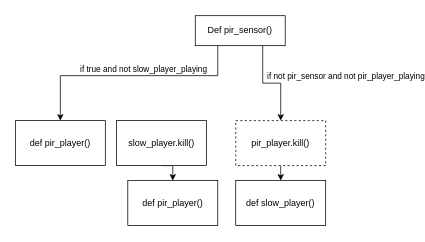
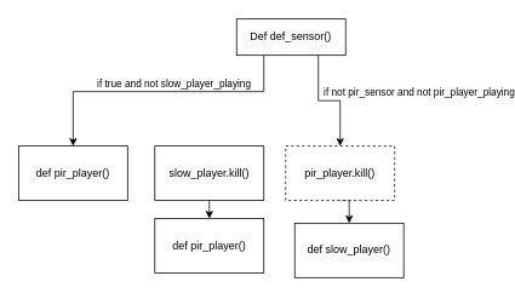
- <mxCell id="6" value="Def pir_sensor()" style="whiteSpace=wrap;html=1;" vertex="1" parent="1"><mxGeometry x="260" y="20" width="120" height="40" as="geometry" /></mxCell>
+ <mxCell id="6" value="Def def_sensor()" style="whiteSpace=wrap;html=1;" vertex="1" parent="1"><mxGeometry x="260" y="20" width="120" height="40" as="geometry" /></mxCell>
- <mxCell id="8" value="slow_player.kill()" style="whiteSpace=wrap;html=1;" vertex="1" parent="1"><mxGeometry x="155" y="160" width="120" height="60" as="geometry" /></mxCell>
+ <mxCell id="8" value="slow_player.kill()" style="whiteSpace=wrap;html=1;" vertex="1" parent="1"><mxGeometry x="170" y="160" width="120" height="60" as="geometry" /></mxCell>
- <mxCell id="11" value="def slow_player()" style="whiteSpace=wrap;html=1;" vertex="1" parent="1"><mxGeometry x="314" y="240" width="120" height="60" as="geometry" /></mxCell>
+ <mxCell id="11" value="def slow_player()" style="whiteSpace=wrap;html=1;" vertex="1" parent="1"><mxGeometry x="324" y="245" width="120" height="60" as="geometry" /></mxCell>
